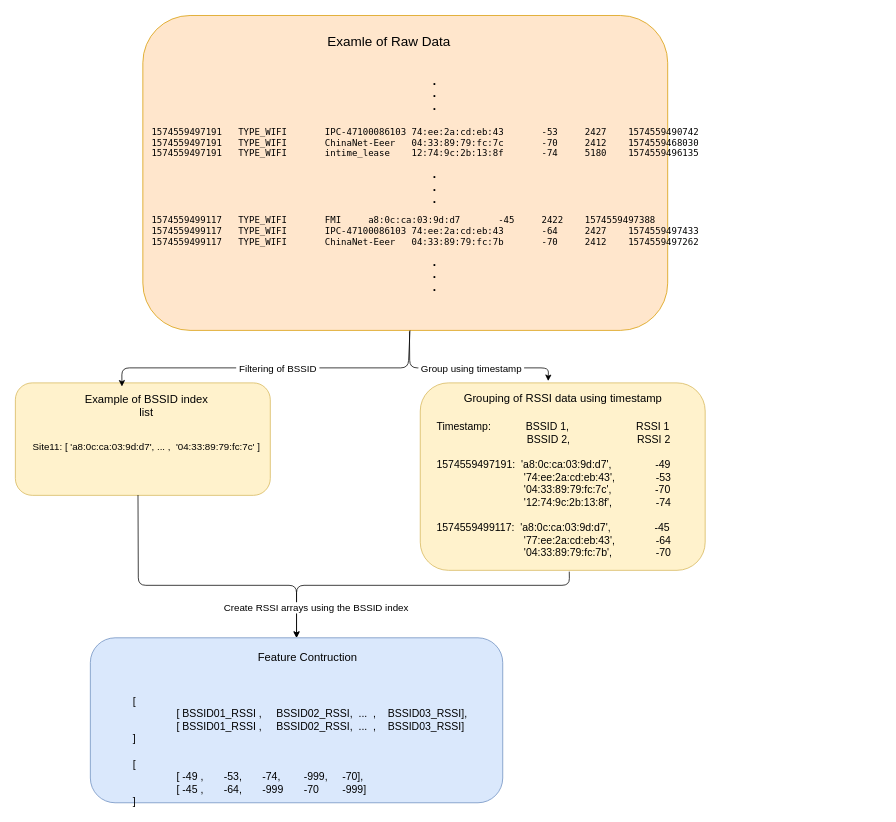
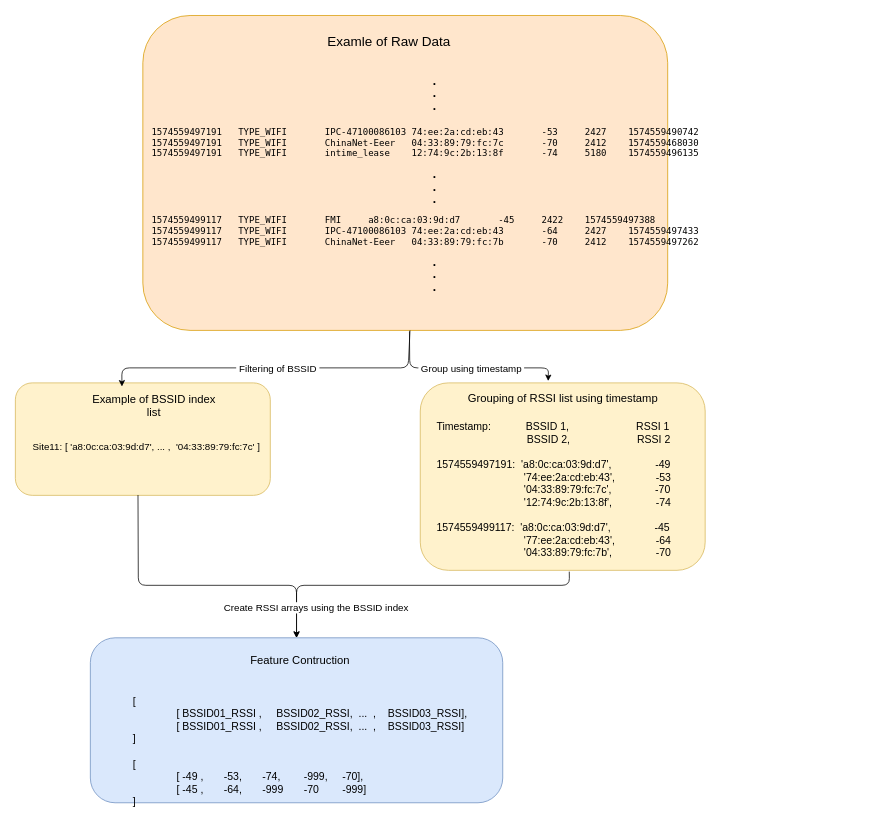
- <mxCell id="13" value="&lt;font style=&quot;font-size: 15px&quot;&gt;Grouping of RSSI data using timestamp&lt;/font&gt;" style="text;html=1;strokeColor=none;fillColor=none;align=center;verticalAlign=middle;whiteSpace=wrap;rounded=0;" parent="1" vertex="1"><mxGeometry x="613.5" y="520" width="273" height="20" as="geometry" /></mxCell>
+ <mxCell id="13" value="&lt;font style=&quot;font-size: 15px&quot;&gt;Grouping of RSSI list using timestamp&lt;/font&gt;" style="text;html=1;strokeColor=none;fillColor=none;align=center;verticalAlign=middle;whiteSpace=wrap;rounded=0;" parent="1" vertex="1"><mxGeometry x="613.5" y="520" width="273" height="20" as="geometry" /></mxCell>
- <mxCell id="8" value="&lt;font style=&quot;font-size: 15px&quot;&gt;Example of BSSID index list&lt;/font&gt;" style="text;html=1;strokeColor=none;fillColor=none;align=center;verticalAlign=middle;whiteSpace=wrap;rounded=0;" parent="1" vertex="1"><mxGeometry x="105" y="530" width="180" height="20" as="geometry" /></mxCell>
+ <mxCell id="8" value="&lt;font style=&quot;font-size: 15px&quot;&gt;Example of BSSID index list&lt;/font&gt;" style="text;html=1;strokeColor=none;fillColor=none;align=center;verticalAlign=middle;whiteSpace=wrap;rounded=0;" parent="1" vertex="1"><mxGeometry x="115" y="530" width="180" height="20" as="geometry" /></mxCell>
- <mxCell id="19" value="&lt;span style=&quot;font-size: 15px&quot;&gt;Feature Contruction&lt;/span&gt;" style="text;html=1;strokeColor=none;fillColor=none;align=center;verticalAlign=middle;whiteSpace=wrap;rounded=0;" parent="1" vertex="1"><mxGeometry x="280" y="865" width="260" height="20" as="geometry" /></mxCell>
+ <mxCell id="19" value="&lt;span style=&quot;font-size: 15px&quot;&gt;Feature Contruction&lt;/span&gt;" style="text;html=1;strokeColor=none;fillColor=none;align=center;verticalAlign=middle;whiteSpace=wrap;rounded=0;" parent="1" vertex="1"><mxGeometry x="270" y="870" width="260" height="20" as="geometry" /></mxCell>
